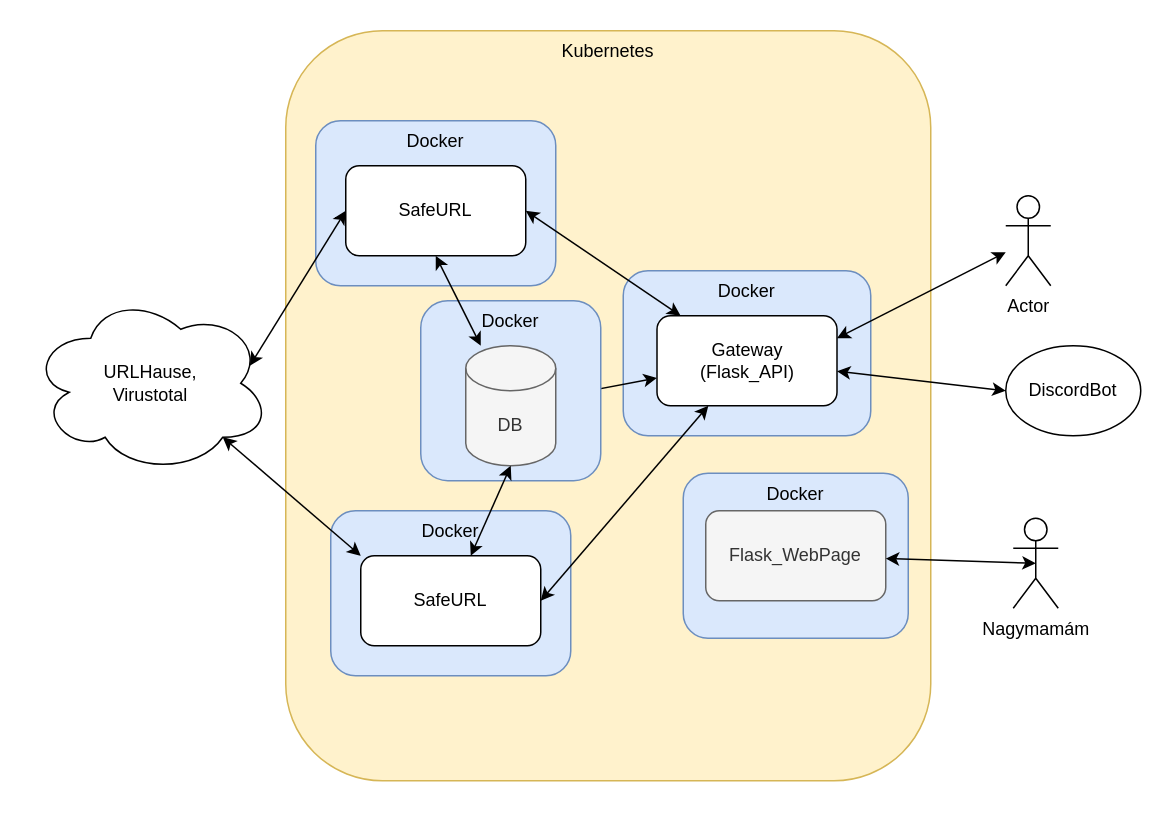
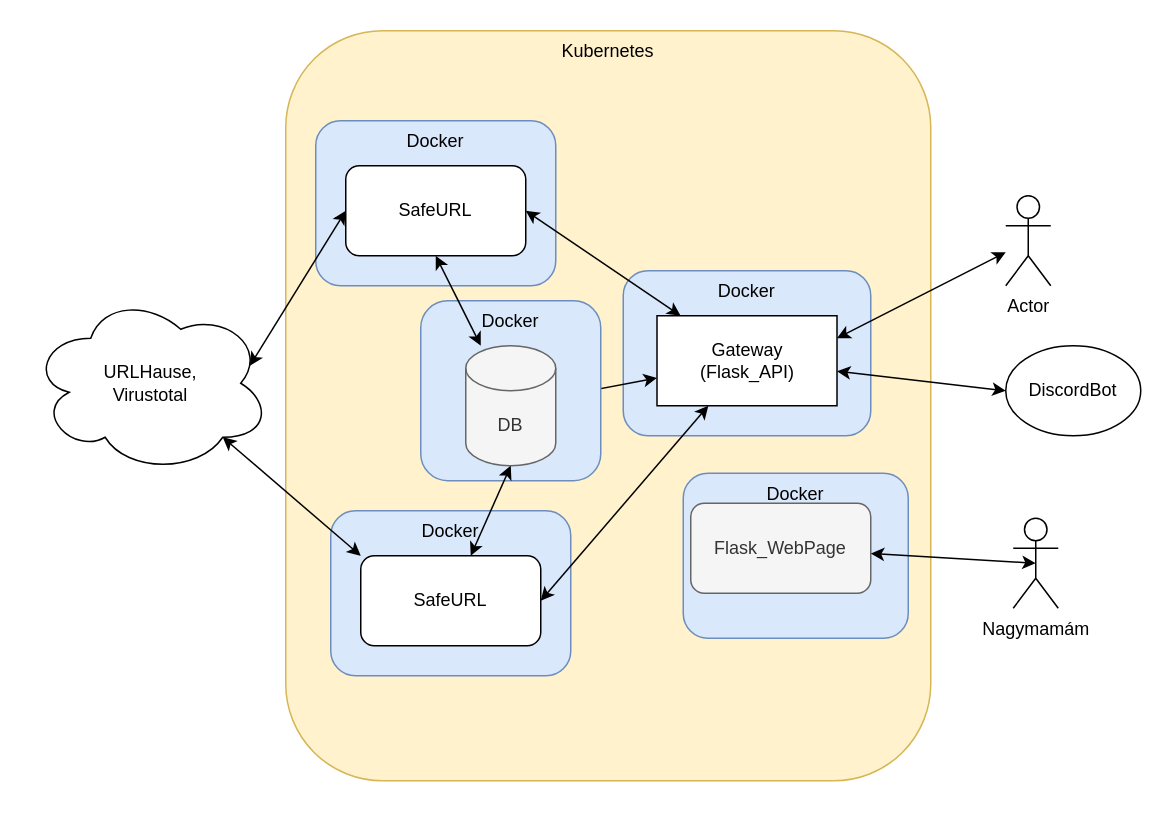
- <mxCell id="20" value="&lt;div&gt;Gateway &lt;br&gt;&lt;/div&gt;&lt;div&gt;(Flask_API)&lt;/div&gt;" style="rounded=1;whiteSpace=wrap;html=1;" vertex="1" parent="1"><mxGeometry x="437.5" y="210" width="120" height="60" as="geometry" /></mxCell>
+ <mxCell id="20" value="&lt;div&gt;Gateway &lt;br&gt;&lt;/div&gt;&lt;div&gt;(Flask_API)&lt;/div&gt;" style="whiteSpace=wrap;html=1;rounded=0;" vertex="1" parent="1"><mxGeometry x="437.5" y="210" width="120" height="60" as="geometry" /></mxCell>
- <mxCell id="13" value="Flask_WebPage" style="rounded=1;whiteSpace=wrap;html=1;fillColor=#f5f5f5;fontColor=#333333;strokeColor=#666666;" vertex="1" parent="1"><mxGeometry x="470" y="340" width="120" height="60" as="geometry" /></mxCell>
+ <mxCell id="13" value="Flask_WebPage" style="rounded=1;whiteSpace=wrap;html=1;fillColor=#f5f5f5;fontColor=#333333;strokeColor=#666666;" vertex="1" parent="1"><mxGeometry x="460" y="335" width="120" height="60" as="geometry" /></mxCell>
